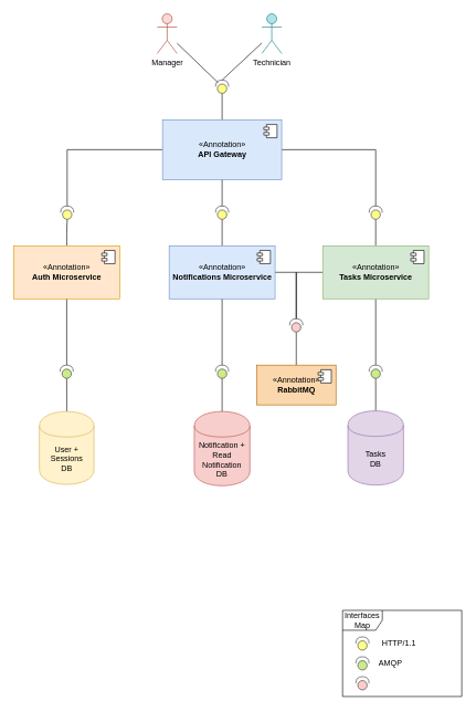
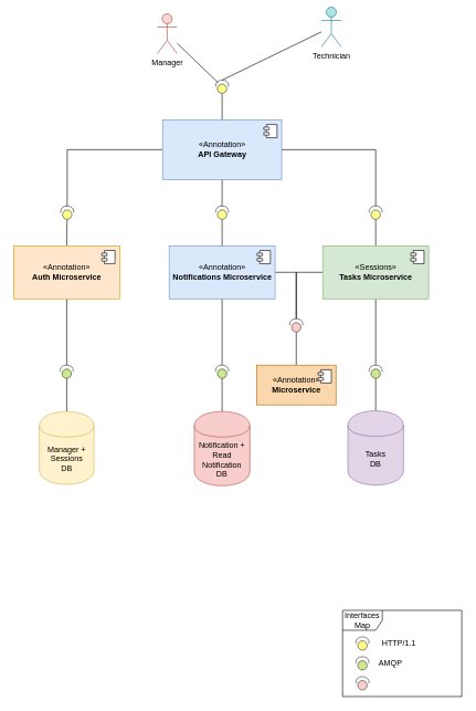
- <mxCell id="31" value="Technician" style="shape=umlActor;verticalLabelPosition=bottom;verticalAlign=top;html=1;fillColor=#b0e3e6;strokeColor=#0e8088;" vertex="1" parent="1"><mxGeometry x="395" y="20" width="30" height="60" as="geometry" /></mxCell>
+ <mxCell id="31" value="Technician" style="shape=umlActor;verticalLabelPosition=bottom;verticalAlign=top;html=1;fillColor=#b0e3e6;strokeColor=#0e8088;" vertex="1" parent="1"><mxGeometry x="485" y="10" width="30" height="60" as="geometry" /></mxCell>
- <mxCell id="14" value="«Annotation»&lt;br&gt;&lt;b&gt;Tasks Microservice&lt;/b&gt;" style="html=1;dropTarget=0;fillColor=#d5e8d4;strokeColor=#82b366;" vertex="1" parent="1"><mxGeometry x="487" y="370" width="160" height="80" as="geometry" /></mxCell>
+ <mxCell id="14" value="«Sessions»&lt;br&gt;&lt;b&gt;Tasks Microservice&lt;/b&gt;" style="html=1;dropTarget=0;fillColor=#d5e8d4;strokeColor=#82b366;" vertex="1" parent="1"><mxGeometry x="487" y="370" width="160" height="80" as="geometry" /></mxCell>
- <mxCell id="37" value="«Annotation»&lt;br&gt;&lt;b&gt;RabbitMQ&lt;/b&gt;" style="html=1;dropTarget=0;fillColor=#fad7ac;strokeColor=#b46504;" vertex="1" parent="1"><mxGeometry x="387" y="550" width="120" height="60" as="geometry" /></mxCell>
+ <mxCell id="37" value="«Annotation»&lt;br&gt;&lt;b&gt;Microservice&lt;/b&gt;" style="html=1;dropTarget=0;fillColor=#fad7ac;strokeColor=#b46504;" vertex="1" parent="1"><mxGeometry x="387" y="550" width="120" height="60" as="geometry" /></mxCell>
- <mxCell id="17" value="User + Sessions&lt;br&gt;DB" style="shape=cylinder;whiteSpace=wrap;html=1;boundedLbl=1;backgroundOutline=1;fillColor=#fff2cc;strokeColor=#d6b656;" vertex="1" parent="1"><mxGeometry x="59" y="620" width="82.5" height="110" as="geometry" /></mxCell>
+ <mxCell id="17" value="Manager + Sessions&lt;br&gt;DB" style="shape=cylinder;whiteSpace=wrap;html=1;boundedLbl=1;backgroundOutline=1;fillColor=#fff2cc;strokeColor=#d6b656;" vertex="1" parent="1"><mxGeometry x="59" y="620" width="82.5" height="110" as="geometry" /></mxCell>
